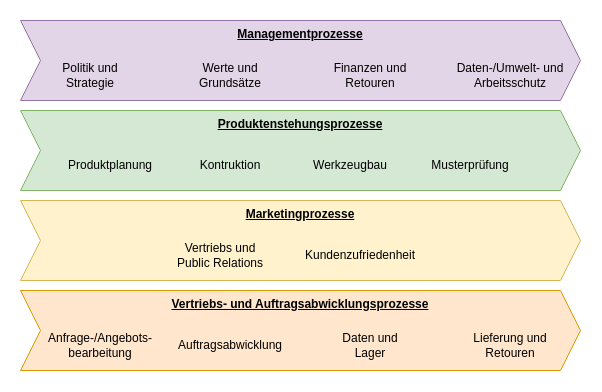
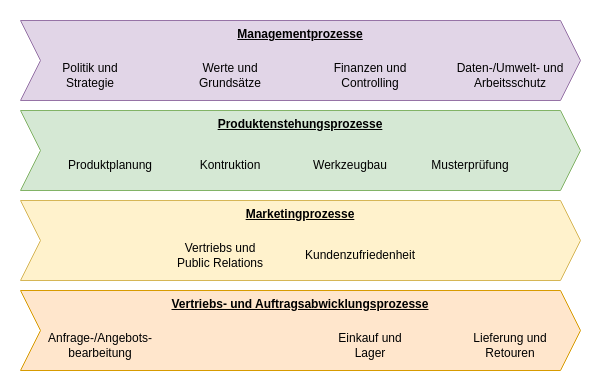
- <mxCell id="4" value="Finanzen und&lt;br&gt;Retouren" style="text;html=1;strokeColor=none;fillColor=none;align=center;verticalAlign=middle;whiteSpace=wrap;rounded=0;" vertex="1" parent="1"><mxGeometry x="300" y="50" width="140" height="50" as="geometry" /></mxCell>
+ <mxCell id="4" value="Finanzen und&lt;br&gt;Controlling" style="text;html=1;strokeColor=none;fillColor=none;align=center;verticalAlign=middle;whiteSpace=wrap;rounded=0;" vertex="1" parent="1"><mxGeometry x="300" y="50" width="140" height="50" as="geometry" /></mxCell>
- <mxCell id="18" value="Auftragsabwicklung" style="text;html=1;strokeColor=none;fillColor=none;align=center;verticalAlign=middle;whiteSpace=wrap;rounded=0;" vertex="1" parent="1"><mxGeometry x="160" y="320" width="140" height="50" as="geometry" /></mxCell>
- <mxCell id="17" value="Daten und&lt;br&gt;Lager" style="text;html=1;strokeColor=none;fillColor=none;align=center;verticalAlign=middle;whiteSpace=wrap;rounded=0;" vertex="1" parent="1"><mxGeometry x="300" y="320" width="140" height="50" as="geometry" /></mxCell>
+ <mxCell id="17" value="Einkauf und&lt;br&gt;Lager" style="text;html=1;strokeColor=none;fillColor=none;align=center;verticalAlign=middle;whiteSpace=wrap;rounded=0;" vertex="1" parent="1"><mxGeometry x="300" y="320" width="140" height="50" as="geometry" /></mxCell>
